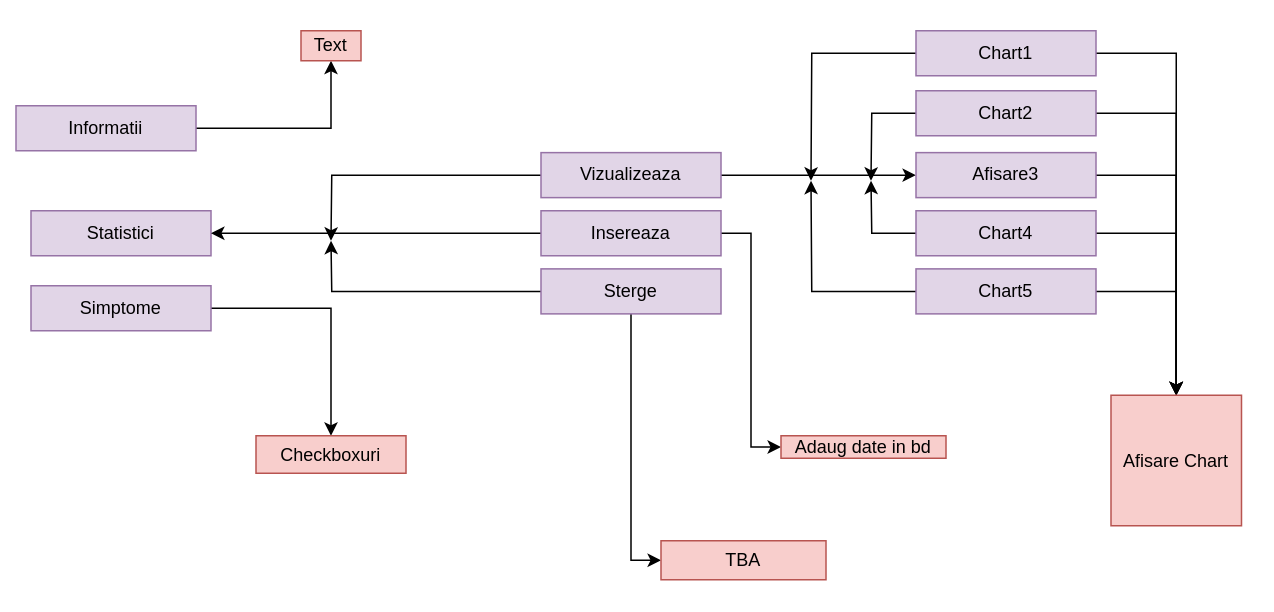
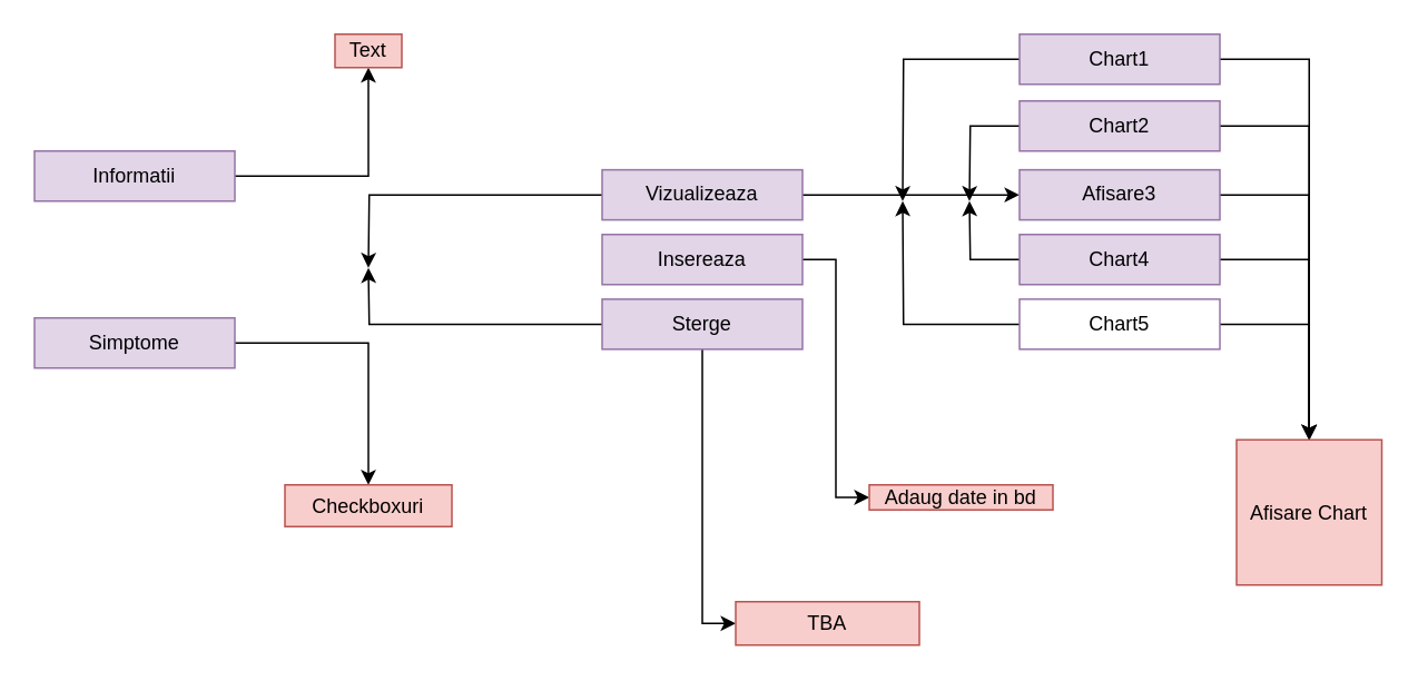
- <mxCell id="3" value="Informatii" style="rounded=0;whiteSpace=wrap;html=1;fillColor=#e1d5e7;strokeColor=#9673a6;" vertex="1" parent="1"><mxGeometry x="10" y="70" width="120" height="30" as="geometry" /></mxCell>
+ <mxCell id="3" value="Informatii" style="rounded=0;whiteSpace=wrap;html=1;fillColor=#e1d5e7;strokeColor=#9673a6;" vertex="1" parent="1"><mxGeometry x="20" y="90" width="120" height="30" as="geometry" /></mxCell>
- <mxCell id="4" value="Statistici" style="rounded=0;whiteSpace=wrap;html=1;fillColor=#e1d5e7;strokeColor=#9673a6;" vertex="1" parent="1"><mxGeometry x="20" y="140" width="120" height="30" as="geometry" /></mxCell>
- <mxCell id="12" style="edgeStyle=orthogonalEdgeStyle;rounded=0;orthogonalLoop=1;jettySize=auto;html=1;entryX=1;entryY=0.5;entryDx=0;entryDy=0;" edge="1" parent="1" source="14" target="4"><mxGeometry relative="1" as="geometry" /></mxCell>
- <mxCell id="33" value="Chart5" style="rounded=0;whiteSpace=wrap;html=1;fillColor=#e1d5e7;strokeColor=#9673a6;" vertex="1" parent="1"><mxGeometry x="610" y="178.75" width="120" height="30" as="geometry" /></mxCell>
+ <mxCell id="33" value="Chart5" style="rounded=0;whiteSpace=wrap;html=1;fillColor=#ffffff;strokeColor=#9673a6;" vertex="1" parent="1"><mxGeometry x="610" y="178.75" width="120" height="30" as="geometry" /></mxCell>
